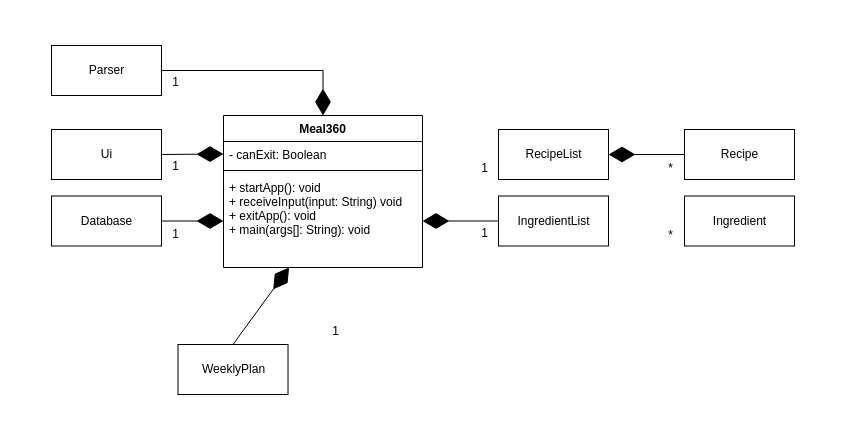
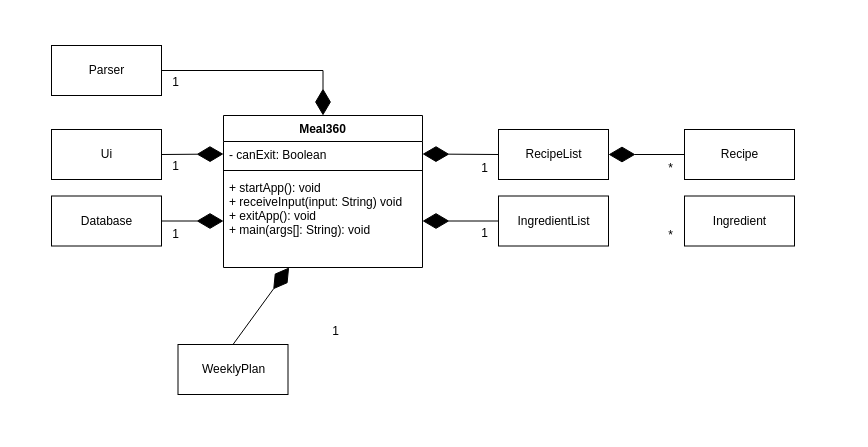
+ <mxCell id="21" value="" style="endArrow=diamondThin;endFill=1;endSize=24;html=1;rounded=0;exitX=0;exitY=0.5;exitDx=0;exitDy=0;entryX=1;entryY=0.5;entryDx=0;entryDy=0;" edge="1" parent="1" source="10" target="4"><mxGeometry width="160" relative="1" as="geometry"><mxPoint x="444" y="242" as="sourcePoint" /><mxPoint x="444" y="165" as="targetPoint" /></mxGeometry></mxCell>
